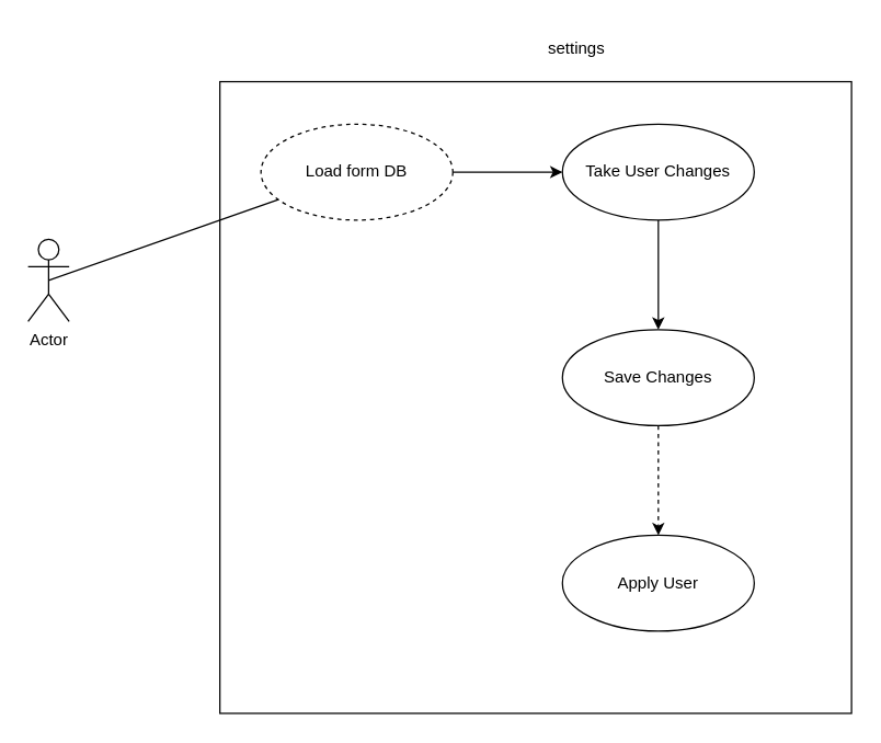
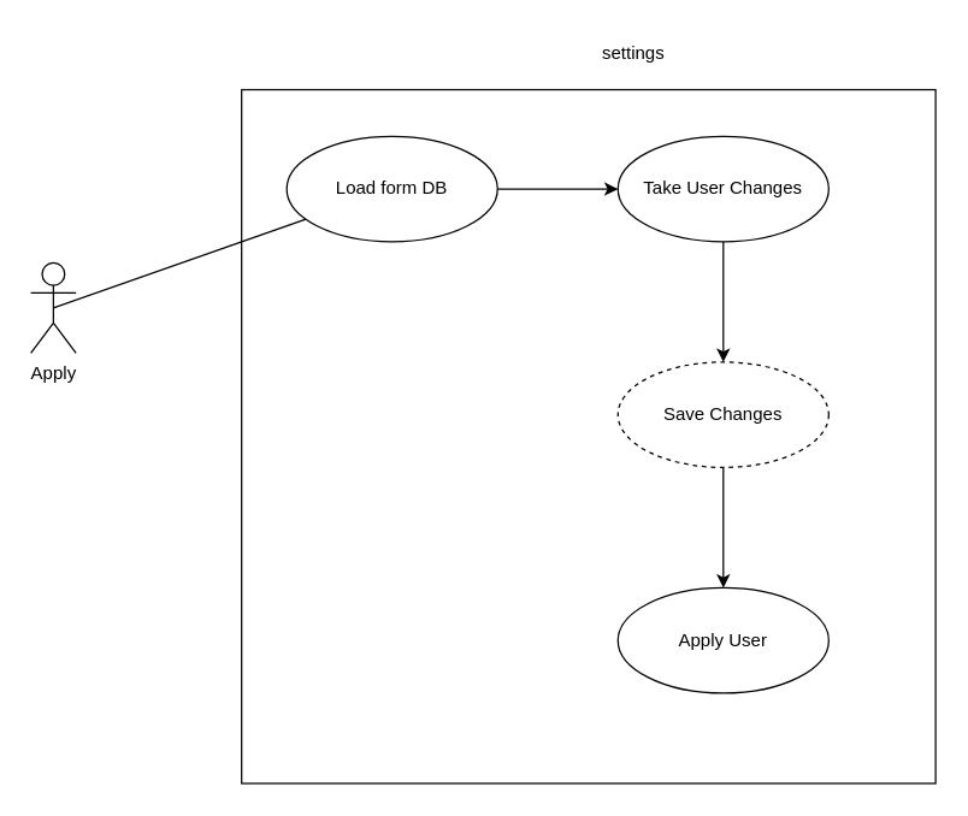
- <mxCell id="6" value="Load form DB" style="ellipse;whiteSpace=wrap;html=1;dashed=1;" vertex="1" parent="1"><mxGeometry x="190" y="90" width="140" height="70" as="geometry" /></mxCell>
+ <mxCell id="6" value="Load form DB" style="ellipse;whiteSpace=wrap;html=1;" vertex="1" parent="1"><mxGeometry x="190" y="90" width="140" height="70" as="geometry" /></mxCell>
- <mxCell id="4" value="Actor" style="shape=umlActor;verticalLabelPosition=bottom;verticalAlign=top;html=1;outlineConnect=0;" vertex="1" parent="1"><mxGeometry x="20" y="174" width="30" height="60" as="geometry" /></mxCell>
+ <mxCell id="4" value="Apply" style="shape=umlActor;verticalLabelPosition=bottom;verticalAlign=top;html=1;outlineConnect=0;" vertex="1" parent="1"><mxGeometry x="20" y="174" width="30" height="60" as="geometry" /></mxCell>
- <mxCell id="11" value="Save Changes" style="ellipse;whiteSpace=wrap;html=1;" vertex="1" parent="1"><mxGeometry x="410" y="240" width="140" height="70" as="geometry" /></mxCell>
+ <mxCell id="11" value="Save Changes" style="ellipse;whiteSpace=wrap;html=1;dashed=1;" vertex="1" parent="1"><mxGeometry x="410" y="240" width="140" height="70" as="geometry" /></mxCell>
- <mxCell id="10" value="" style="edgeStyle=orthogonalEdgeStyle;rounded=0;orthogonalLoop=1;jettySize=auto;html=1;dashed=1;" edge="1" parent="1" source="11" target="12"><mxGeometry relative="1" as="geometry" /></mxCell>
+ <mxCell id="10" value="" style="edgeStyle=orthogonalEdgeStyle;rounded=0;orthogonalLoop=1;jettySize=auto;html=1;" edge="1" parent="1" source="11" target="12"><mxGeometry relative="1" as="geometry" /></mxCell>
